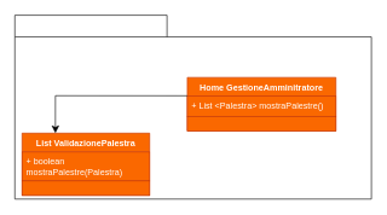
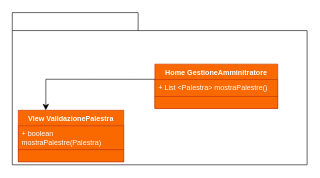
- <mxCell id="4" value="&lt;font color=&quot;#ffffff&quot;&gt;List ValidazionePalestra&lt;br&gt;&lt;/font&gt;" style="swimlane;fontStyle=1;align=center;verticalAlign=top;childLayout=stackLayout;horizontal=1;startSize=26;horizontalStack=0;resizeParent=1;resizeParentMax=0;resizeLast=0;collapsible=1;marginBottom=0;whiteSpace=wrap;html=1;fillColor=#fa6800;fontColor=#000000;strokeColor=#C73500;" vertex="1" parent="1"><mxGeometry x="30" y="183" width="176" height="86" as="geometry" /></mxCell>
+ <mxCell id="4" value="&lt;font color=&quot;#ffffff&quot;&gt;View ValidazionePalestra&lt;br&gt;&lt;/font&gt;" style="swimlane;fontStyle=1;align=center;verticalAlign=top;childLayout=stackLayout;horizontal=1;startSize=26;horizontalStack=0;resizeParent=1;resizeParentMax=0;resizeLast=0;collapsible=1;marginBottom=0;whiteSpace=wrap;html=1;fillColor=#fa6800;fontColor=#000000;strokeColor=#C73500;" vertex="1" parent="1"><mxGeometry x="30" y="183" width="176" height="86" as="geometry" /></mxCell>
